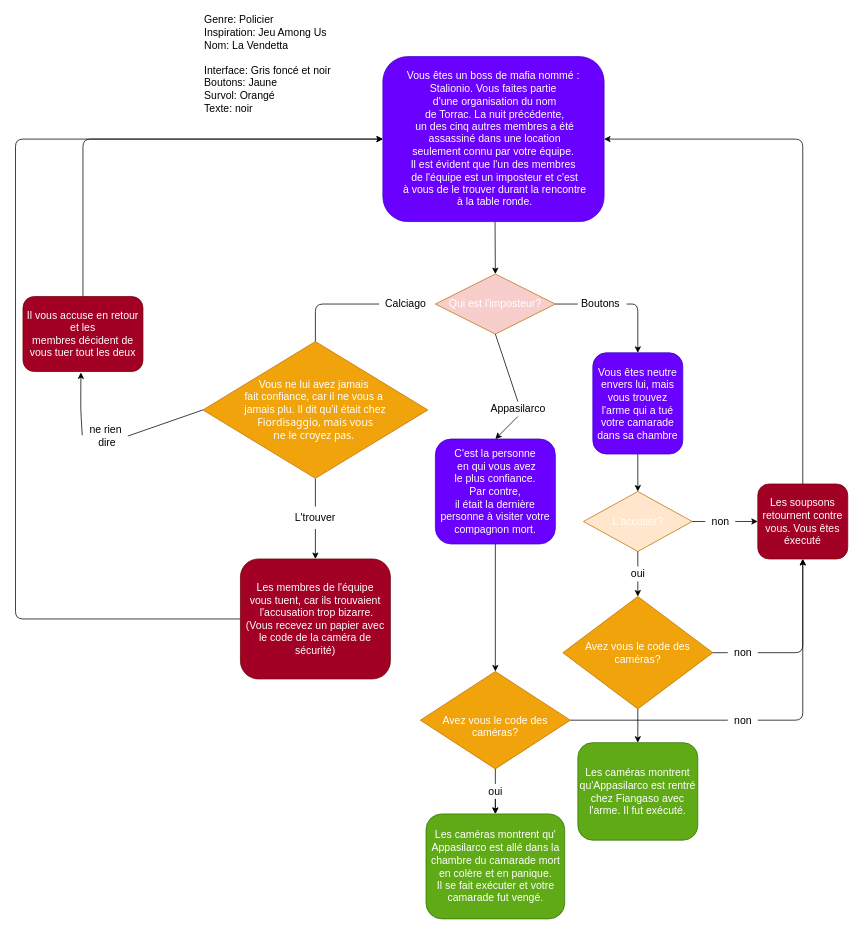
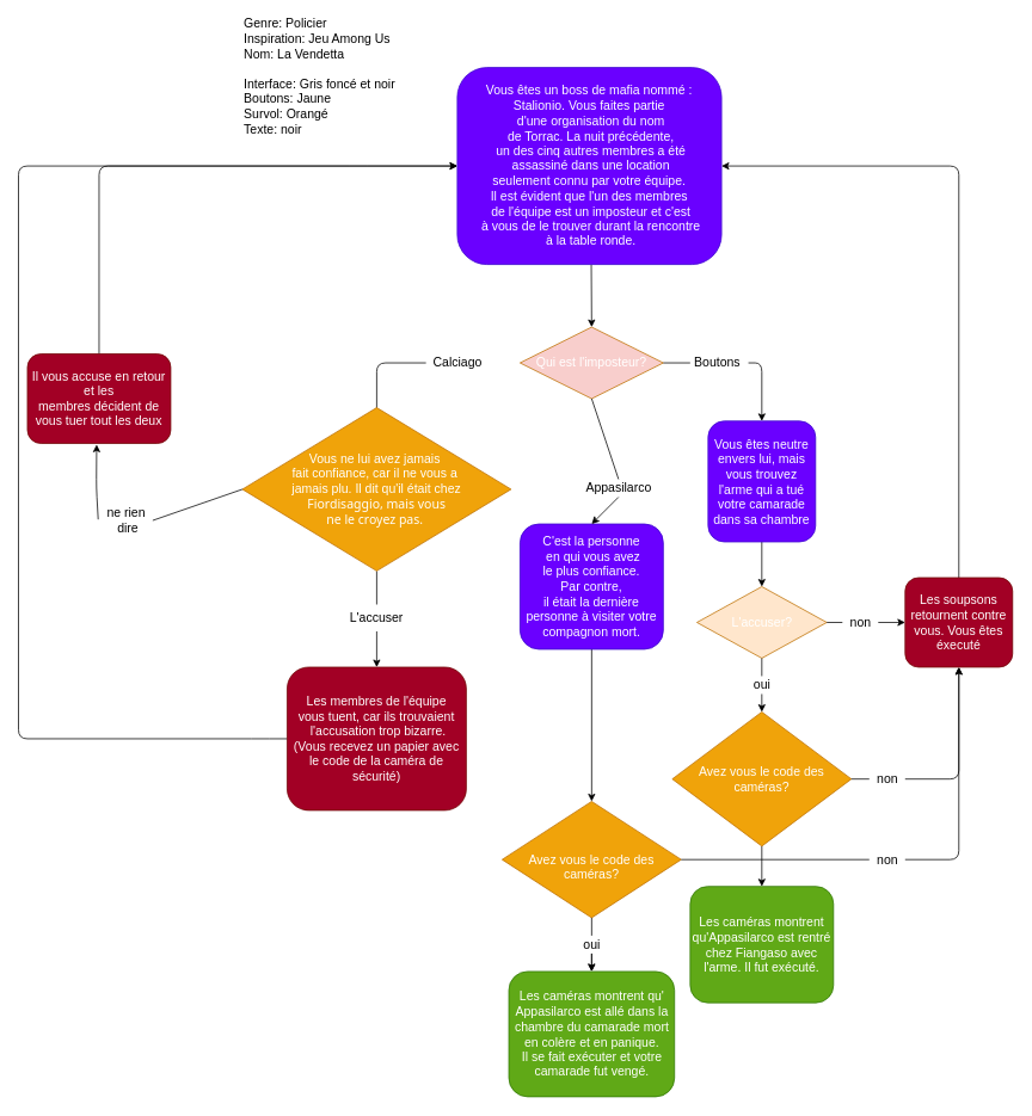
- <mxCell id="19" value="&lt;font style=&quot;font-size: 14px&quot; color=&quot;#000000&quot;&gt;Calciago&lt;/font&gt;" style="text;html=1;align=center;verticalAlign=middle;resizable=0;points=[];autosize=1;strokeColor=none;fillColor=none;" parent="1" vertex="1"><mxGeometry x="505" y="395" width="70" height="20" as="geometry" /></mxCell>
+ <mxCell id="19" value="&lt;font style=&quot;font-size: 14px&quot; color=&quot;#000000&quot;&gt;Calciago&lt;/font&gt;" style="text;html=1;align=center;verticalAlign=middle;resizable=0;points=[];autosize=1;strokeColor=none;fillColor=none;" parent="1" vertex="1"><mxGeometry x="475" y="395" width="70" height="20" as="geometry" /></mxCell>
- <mxCell id="16" value="&lt;font style=&quot;font-size: 14px&quot; color=&quot;#000000&quot;&gt;L'trouver&lt;/font&gt;" style="text;html=1;strokeColor=none;fillColor=none;align=center;verticalAlign=middle;whiteSpace=wrap;rounded=0;labelBackgroundColor=none;fontSize=12;" parent="1" vertex="1"><mxGeometry x="390" y="675" width="60" height="30" as="geometry" /></mxCell>
+ <mxCell id="16" value="&lt;font style=&quot;font-size: 14px&quot; color=&quot;#000000&quot;&gt;L'accuser&lt;/font&gt;" style="text;html=1;strokeColor=none;fillColor=none;align=center;verticalAlign=middle;whiteSpace=wrap;rounded=0;labelBackgroundColor=none;fontSize=12;" parent="1" vertex="1"><mxGeometry x="390" y="675" width="60" height="30" as="geometry" /></mxCell>
